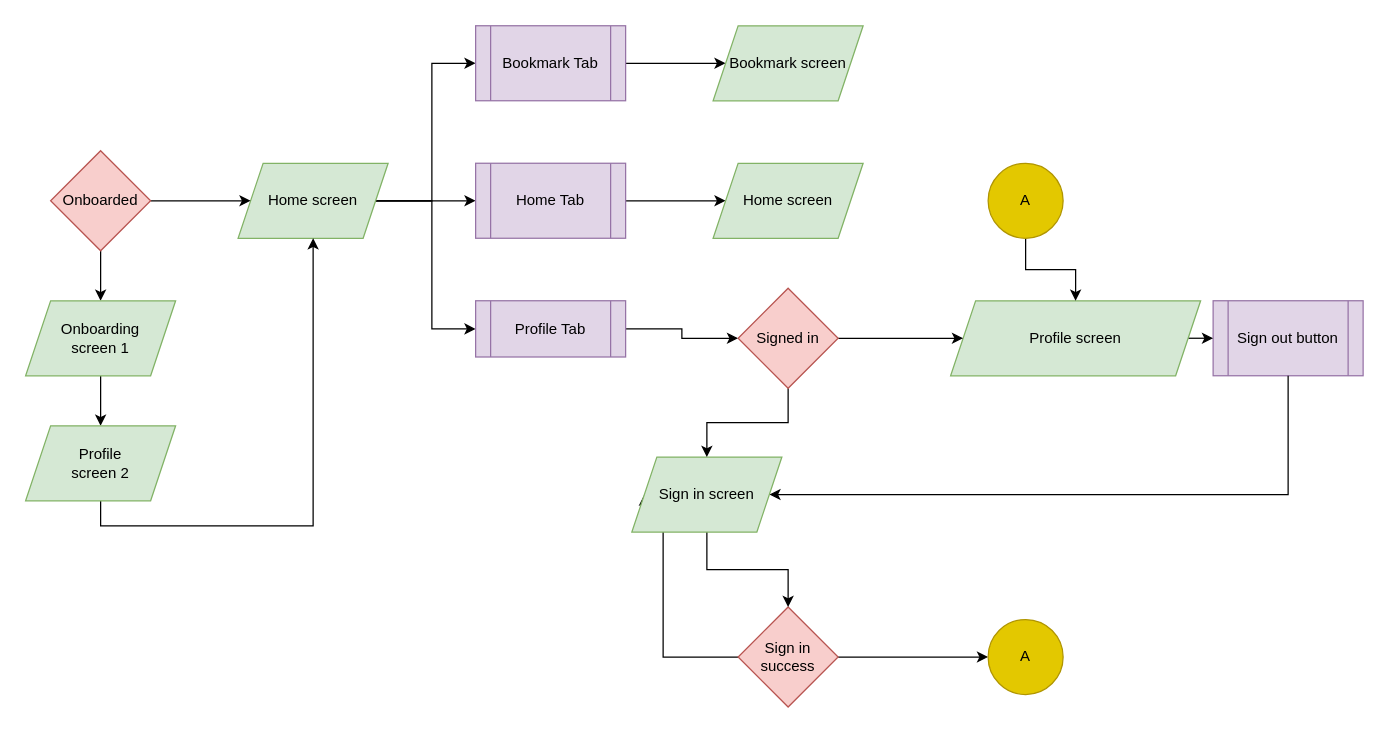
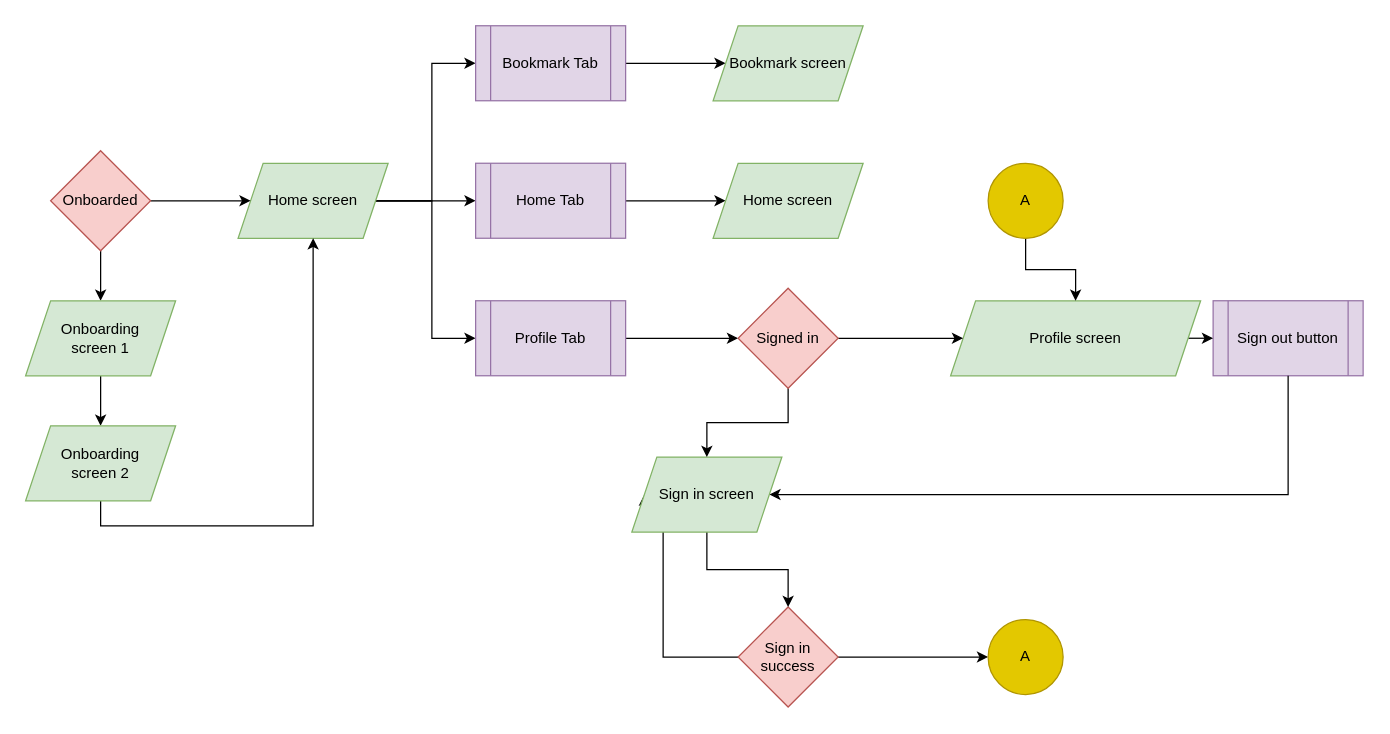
- <mxCell id="16" value="Profile Tab" style="shape=process;whiteSpace=wrap;html=1;backgroundOutline=1;fillColor=#e1d5e7;strokeColor=#9673a6;" vertex="1" parent="1"><mxGeometry x="380" y="240" width="120" height="45" as="geometry" /></mxCell>
+ <mxCell id="16" value="Profile Tab" style="shape=process;whiteSpace=wrap;html=1;backgroundOutline=1;fillColor=#e1d5e7;strokeColor=#9673a6;" vertex="1" parent="1"><mxGeometry x="380" y="240" width="120" height="60" as="geometry" /></mxCell>
- <mxCell id="35" value="Profile&lt;br&gt;screen 2" style="shape=parallelogram;perimeter=parallelogramPerimeter;whiteSpace=wrap;html=1;fixedSize=1;fillColor=#d5e8d4;strokeColor=#82b366;" vertex="1" parent="1"><mxGeometry x="20" y="340" width="120" height="60" as="geometry" /></mxCell>
+ <mxCell id="35" value="Onboarding&lt;br&gt;screen 2" style="shape=parallelogram;perimeter=parallelogramPerimeter;whiteSpace=wrap;html=1;fixedSize=1;fillColor=#d5e8d4;strokeColor=#82b366;" vertex="1" parent="1"><mxGeometry x="20" y="340" width="120" height="60" as="geometry" /></mxCell>
